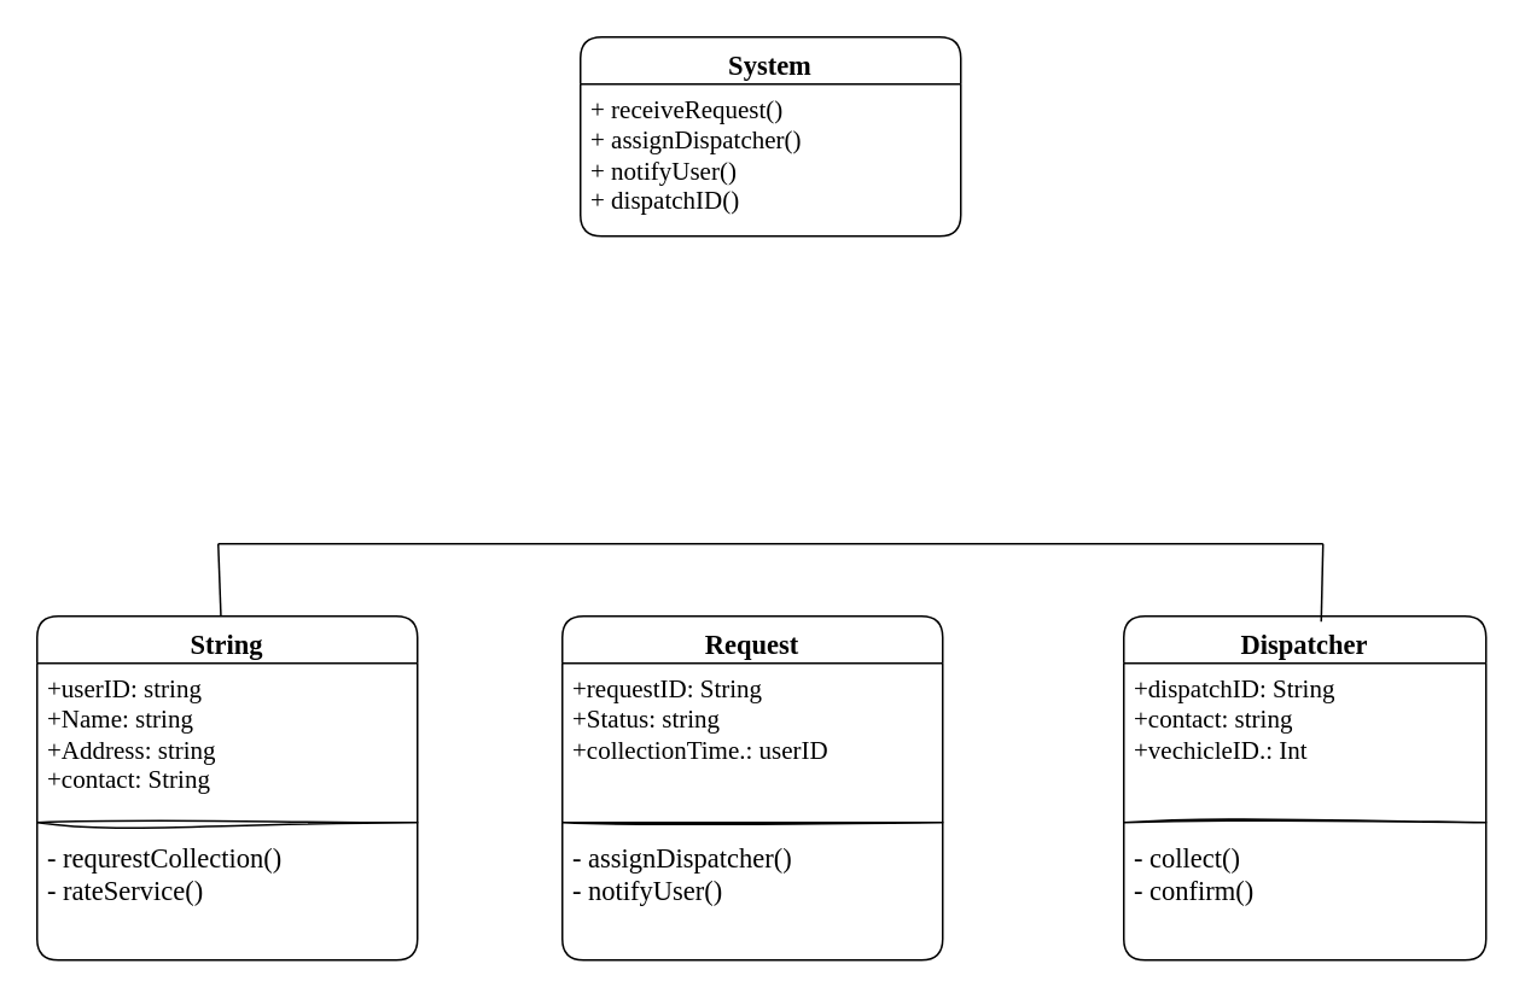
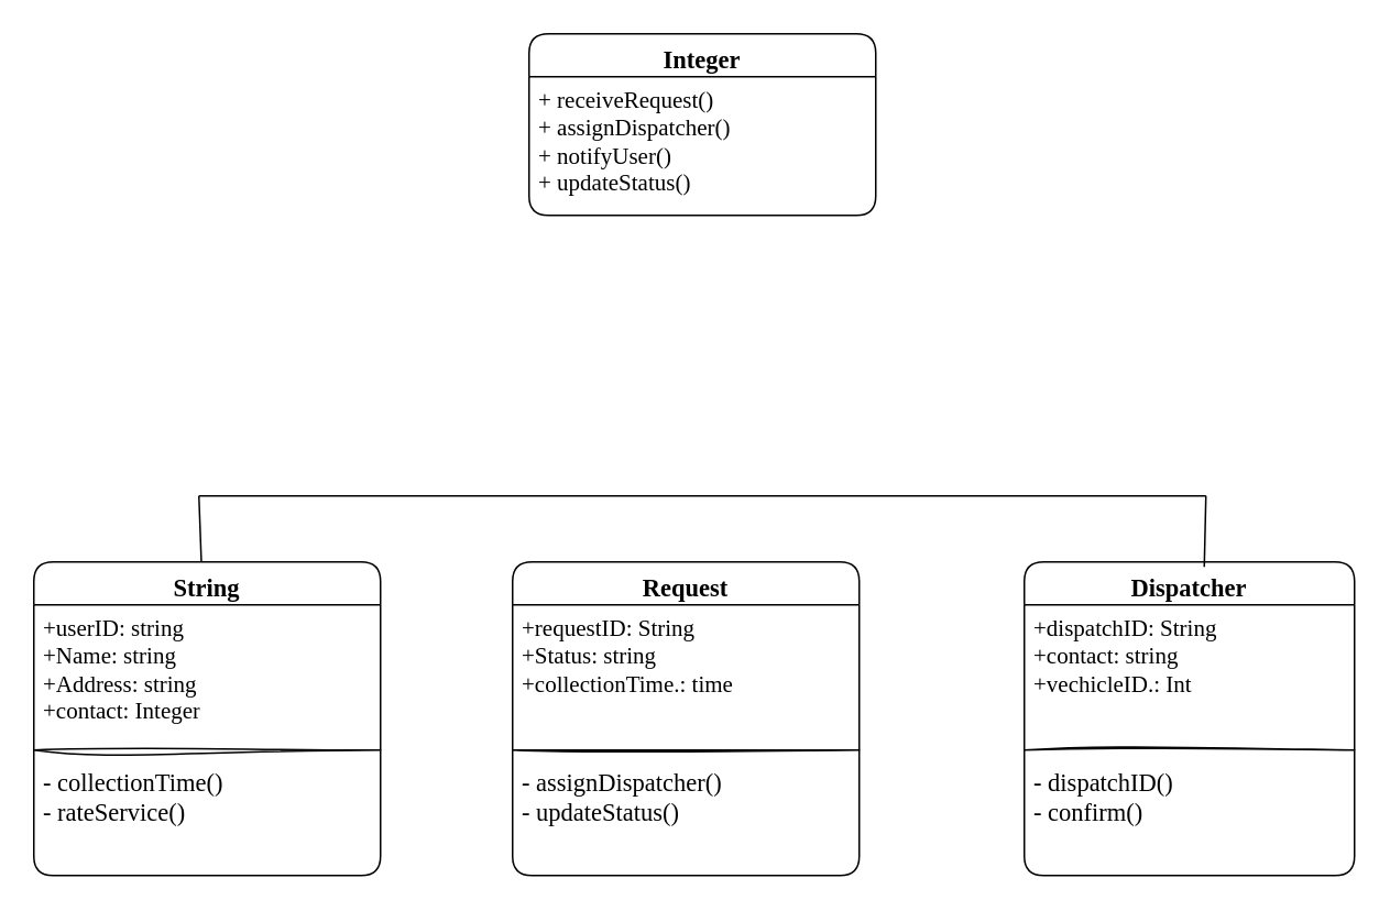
- <mxCell id="2" value="&lt;font style=&quot;font-size: 15px;&quot;&gt;System&lt;/font&gt;" style="swimlane;fontStyle=1;align=center;verticalAlign=top;childLayout=stackLayout;horizontal=1;startSize=26;horizontalStack=0;resizeParent=1;resizeParentMax=0;resizeLast=0;collapsible=1;marginBottom=0;whiteSpace=wrap;html=1;hachureGap=4;fontFamily=Architects Daughter;fontSource=https%3A%2F%2Ffonts.googleapis.com%2Fcss%3Ffamily%3DArchitects%2BDaughter;rounded=1;" vertex="1" parent="1"><mxGeometry x="320" y="20" width="210" height="110" as="geometry" /></mxCell>
+ <mxCell id="2" value="&lt;font style=&quot;font-size: 15px;&quot;&gt;Integer&lt;/font&gt;" style="swimlane;fontStyle=1;align=center;verticalAlign=top;childLayout=stackLayout;horizontal=1;startSize=26;horizontalStack=0;resizeParent=1;resizeParentMax=0;resizeLast=0;collapsible=1;marginBottom=0;whiteSpace=wrap;html=1;hachureGap=4;fontFamily=Architects Daughter;fontSource=https%3A%2F%2Ffonts.googleapis.com%2Fcss%3Ffamily%3DArchitects%2BDaughter;rounded=1;" vertex="1" parent="1"><mxGeometry x="320" y="20" width="210" height="110" as="geometry" /></mxCell>
- <mxCell id="3" value="&lt;font face=&quot;Comic Sans MS&quot;&gt;&lt;span style=&quot;font-size: 14px;&quot;&gt;+ receiveRequest()&lt;/span&gt;&lt;/font&gt;&lt;div&gt;&lt;font face=&quot;Comic Sans MS&quot;&gt;&lt;span style=&quot;font-size: 14px;&quot;&gt;+ assignDispatcher()&lt;/span&gt;&lt;/font&gt;&lt;/div&gt;&lt;div&gt;&lt;font face=&quot;Comic Sans MS&quot;&gt;&lt;span style=&quot;font-size: 14px;&quot;&gt;+ notifyUser()&lt;/span&gt;&lt;/font&gt;&lt;/div&gt;&lt;div&gt;&lt;font face=&quot;Comic Sans MS&quot;&gt;&lt;span style=&quot;font-size: 14px;&quot;&gt;+ dispatchID()&lt;/span&gt;&lt;/font&gt;&lt;/div&gt;" style="text;strokeColor=none;fillColor=none;align=left;verticalAlign=top;spacingLeft=4;spacingRight=4;overflow=hidden;rotatable=0;points=[[0,0.5],[1,0.5]];portConstraint=eastwest;whiteSpace=wrap;html=1;fontFamily=Architects Daughter;fontSource=https%3A%2F%2Ffonts.googleapis.com%2Fcss%3Ffamily%3DArchitects%2BDaughter;" vertex="1" parent="2"><mxGeometry y="26" width="210" height="84" as="geometry" /></mxCell>
+ <mxCell id="3" value="&lt;font face=&quot;Comic Sans MS&quot;&gt;&lt;span style=&quot;font-size: 14px;&quot;&gt;+ receiveRequest()&lt;/span&gt;&lt;/font&gt;&lt;div&gt;&lt;font face=&quot;Comic Sans MS&quot;&gt;&lt;span style=&quot;font-size: 14px;&quot;&gt;+ assignDispatcher()&lt;/span&gt;&lt;/font&gt;&lt;/div&gt;&lt;div&gt;&lt;font face=&quot;Comic Sans MS&quot;&gt;&lt;span style=&quot;font-size: 14px;&quot;&gt;+ notifyUser()&lt;/span&gt;&lt;/font&gt;&lt;/div&gt;&lt;div&gt;&lt;font face=&quot;Comic Sans MS&quot;&gt;&lt;span style=&quot;font-size: 14px;&quot;&gt;+ updateStatus()&lt;/span&gt;&lt;/font&gt;&lt;/div&gt;" style="text;strokeColor=none;fillColor=none;align=left;verticalAlign=top;spacingLeft=4;spacingRight=4;overflow=hidden;rotatable=0;points=[[0,0.5],[1,0.5]];portConstraint=eastwest;whiteSpace=wrap;html=1;fontFamily=Architects Daughter;fontSource=https%3A%2F%2Ffonts.googleapis.com%2Fcss%3Ffamily%3DArchitects%2BDaughter;" vertex="1" parent="2"><mxGeometry y="26" width="210" height="84" as="geometry" /></mxCell>
- <mxCell id="9" value="&lt;font style=&quot;font-size: 14px;&quot; face=&quot;Comic Sans MS&quot;&gt;+requestID: String&lt;/font&gt;&lt;div style=&quot;font-size: 14px;&quot;&gt;&lt;font style=&quot;font-size: 14px;&quot; face=&quot;Comic Sans MS&quot;&gt;+Status: string&lt;/font&gt;&lt;/div&gt;&lt;div style=&quot;font-size: 14px;&quot;&gt;&lt;font style=&quot;font-size: 14px;&quot; face=&quot;Comic Sans MS&quot;&gt;+collectionTime.: userID&lt;/font&gt;&lt;/div&gt;" style="text;strokeColor=none;fillColor=none;align=left;verticalAlign=top;spacingLeft=4;spacingRight=4;overflow=hidden;rotatable=0;points=[[0,0.5],[1,0.5]];portConstraint=eastwest;whiteSpace=wrap;html=1;fontFamily=Architects Daughter;fontSource=https%3A%2F%2Ffonts.googleapis.com%2Fcss%3Ffamily%3DArchitects%2BDaughter;" vertex="1" parent="8"><mxGeometry y="26" width="210" height="84" as="geometry" /></mxCell>
+ <mxCell id="9" value="&lt;font style=&quot;font-size: 14px;&quot; face=&quot;Comic Sans MS&quot;&gt;+requestID: String&lt;/font&gt;&lt;div style=&quot;font-size: 14px;&quot;&gt;&lt;font style=&quot;font-size: 14px;&quot; face=&quot;Comic Sans MS&quot;&gt;+Status: string&lt;/font&gt;&lt;/div&gt;&lt;div style=&quot;font-size: 14px;&quot;&gt;&lt;font style=&quot;font-size: 14px;&quot; face=&quot;Comic Sans MS&quot;&gt;+collectionTime.: time&lt;/font&gt;&lt;/div&gt;" style="text;strokeColor=none;fillColor=none;align=left;verticalAlign=top;spacingLeft=4;spacingRight=4;overflow=hidden;rotatable=0;points=[[0,0.5],[1,0.5]];portConstraint=eastwest;whiteSpace=wrap;html=1;fontFamily=Architects Daughter;fontSource=https%3A%2F%2Ffonts.googleapis.com%2Fcss%3Ffamily%3DArchitects%2BDaughter;" vertex="1" parent="8"><mxGeometry y="26" width="210" height="84" as="geometry" /></mxCell>
- <mxCell id="5" value="&lt;font face=&quot;Comic Sans MS&quot;&gt;&lt;span style=&quot;font-size: 14px;&quot;&gt;+userID: string&lt;/span&gt;&lt;/font&gt;&lt;div&gt;&lt;font face=&quot;Comic Sans MS&quot;&gt;&lt;span style=&quot;font-size: 14px;&quot;&gt;+Name: string&lt;/span&gt;&lt;/font&gt;&lt;/div&gt;&lt;div&gt;&lt;font face=&quot;Comic Sans MS&quot;&gt;&lt;span style=&quot;font-size: 14px;&quot;&gt;+Address: string&lt;/span&gt;&lt;/font&gt;&lt;/div&gt;&lt;div&gt;&lt;font face=&quot;Comic Sans MS&quot;&gt;&lt;span style=&quot;font-size: 14px;&quot;&gt;+contact: String&lt;/span&gt;&lt;/font&gt;&lt;/div&gt;" style="text;strokeColor=none;fillColor=none;align=left;verticalAlign=top;spacingLeft=4;spacingRight=4;overflow=hidden;rotatable=0;points=[[0,0.5],[1,0.5]];portConstraint=eastwest;whiteSpace=wrap;html=1;fontFamily=Architects Daughter;fontSource=https%3A%2F%2Ffonts.googleapis.com%2Fcss%3Ffamily%3DArchitects%2BDaughter;" vertex="1" parent="4"><mxGeometry y="26" width="210" height="84" as="geometry" /></mxCell>
+ <mxCell id="5" value="&lt;font face=&quot;Comic Sans MS&quot;&gt;&lt;span style=&quot;font-size: 14px;&quot;&gt;+userID: string&lt;/span&gt;&lt;/font&gt;&lt;div&gt;&lt;font face=&quot;Comic Sans MS&quot;&gt;&lt;span style=&quot;font-size: 14px;&quot;&gt;+Name: string&lt;/span&gt;&lt;/font&gt;&lt;/div&gt;&lt;div&gt;&lt;font face=&quot;Comic Sans MS&quot;&gt;&lt;span style=&quot;font-size: 14px;&quot;&gt;+Address: string&lt;/span&gt;&lt;/font&gt;&lt;/div&gt;&lt;div&gt;&lt;font face=&quot;Comic Sans MS&quot;&gt;&lt;span style=&quot;font-size: 14px;&quot;&gt;+contact: Integer&lt;/span&gt;&lt;/font&gt;&lt;/div&gt;" style="text;strokeColor=none;fillColor=none;align=left;verticalAlign=top;spacingLeft=4;spacingRight=4;overflow=hidden;rotatable=0;points=[[0,0.5],[1,0.5]];portConstraint=eastwest;whiteSpace=wrap;html=1;fontFamily=Architects Daughter;fontSource=https%3A%2F%2Ffonts.googleapis.com%2Fcss%3Ffamily%3DArchitects%2BDaughter;" vertex="1" parent="4"><mxGeometry y="26" width="210" height="84" as="geometry" /></mxCell>
- <mxCell id="7" value="&lt;font face=&quot;Comic Sans MS&quot;&gt;&lt;span style=&quot;font-size: 15px;&quot;&gt;- requrestCollection()&lt;/span&gt;&lt;/font&gt;&lt;div&gt;&lt;font face=&quot;Comic Sans MS&quot;&gt;&lt;span style=&quot;font-size: 15px;&quot;&gt;- rateService()&lt;/span&gt;&lt;/font&gt;&lt;/div&gt;" style="text;strokeColor=none;fillColor=none;align=left;verticalAlign=top;spacingLeft=4;spacingRight=4;overflow=hidden;rotatable=0;points=[[0,0.5],[1,0.5]];portConstraint=eastwest;whiteSpace=wrap;html=1;fontFamily=Architects Daughter;fontSource=https%3A%2F%2Ffonts.googleapis.com%2Fcss%3Ffamily%3DArchitects%2BDaughter;" vertex="1" parent="4"><mxGeometry y="118" width="210" height="72" as="geometry" /></mxCell>
+ <mxCell id="7" value="&lt;font face=&quot;Comic Sans MS&quot;&gt;&lt;span style=&quot;font-size: 15px;&quot;&gt;- collectionTime()&lt;/span&gt;&lt;/font&gt;&lt;div&gt;&lt;font face=&quot;Comic Sans MS&quot;&gt;&lt;span style=&quot;font-size: 15px;&quot;&gt;- rateService()&lt;/span&gt;&lt;/font&gt;&lt;/div&gt;" style="text;strokeColor=none;fillColor=none;align=left;verticalAlign=top;spacingLeft=4;spacingRight=4;overflow=hidden;rotatable=0;points=[[0,0.5],[1,0.5]];portConstraint=eastwest;whiteSpace=wrap;html=1;fontFamily=Architects Daughter;fontSource=https%3A%2F%2Ffonts.googleapis.com%2Fcss%3Ffamily%3DArchitects%2BDaughter;" vertex="1" parent="4"><mxGeometry y="118" width="210" height="72" as="geometry" /></mxCell>
- <mxCell id="11" value="&lt;font face=&quot;Comic Sans MS&quot;&gt;&lt;span style=&quot;font-size: 15px;&quot;&gt;- assignDispatcher()&lt;/span&gt;&lt;/font&gt;&lt;div&gt;&lt;font face=&quot;Comic Sans MS&quot;&gt;&lt;span style=&quot;font-size: 15px;&quot;&gt;- notifyUser()&lt;/span&gt;&lt;/font&gt;&lt;/div&gt;" style="text;strokeColor=none;fillColor=none;align=left;verticalAlign=top;spacingLeft=4;spacingRight=4;overflow=hidden;rotatable=0;points=[[0,0.5],[1,0.5]];portConstraint=eastwest;whiteSpace=wrap;html=1;fontFamily=Architects Daughter;fontSource=https%3A%2F%2Ffonts.googleapis.com%2Fcss%3Ffamily%3DArchitects%2BDaughter;" vertex="1" parent="8"><mxGeometry y="118" width="210" height="72" as="geometry" /></mxCell>
+ <mxCell id="11" value="&lt;font face=&quot;Comic Sans MS&quot;&gt;&lt;span style=&quot;font-size: 15px;&quot;&gt;- assignDispatcher()&lt;/span&gt;&lt;/font&gt;&lt;div&gt;&lt;font face=&quot;Comic Sans MS&quot;&gt;&lt;span style=&quot;font-size: 15px;&quot;&gt;- updateStatus()&lt;/span&gt;&lt;/font&gt;&lt;/div&gt;" style="text;strokeColor=none;fillColor=none;align=left;verticalAlign=top;spacingLeft=4;spacingRight=4;overflow=hidden;rotatable=0;points=[[0,0.5],[1,0.5]];portConstraint=eastwest;whiteSpace=wrap;html=1;fontFamily=Architects Daughter;fontSource=https%3A%2F%2Ffonts.googleapis.com%2Fcss%3Ffamily%3DArchitects%2BDaughter;" vertex="1" parent="8"><mxGeometry y="118" width="210" height="72" as="geometry" /></mxCell>
- <mxCell id="15" value="&lt;font face=&quot;Comic Sans MS&quot;&gt;&lt;span style=&quot;font-size: 15px;&quot;&gt;- collect()&lt;/span&gt;&lt;/font&gt;&lt;div&gt;&lt;font face=&quot;Comic Sans MS&quot;&gt;&lt;span style=&quot;font-size: 15px;&quot;&gt;- confirm()&lt;/span&gt;&lt;/font&gt;&lt;/div&gt;" style="text;strokeColor=none;fillColor=none;align=left;verticalAlign=top;spacingLeft=4;spacingRight=4;overflow=hidden;rotatable=0;points=[[0,0.5],[1,0.5]];portConstraint=eastwest;whiteSpace=wrap;html=1;fontFamily=Architects Daughter;fontSource=https%3A%2F%2Ffonts.googleapis.com%2Fcss%3Ffamily%3DArchitects%2BDaughter;" vertex="1" parent="12"><mxGeometry y="118" width="200" height="72" as="geometry" /></mxCell>
+ <mxCell id="15" value="&lt;font face=&quot;Comic Sans MS&quot;&gt;&lt;span style=&quot;font-size: 15px;&quot;&gt;- dispatchID()&lt;/span&gt;&lt;/font&gt;&lt;div&gt;&lt;font face=&quot;Comic Sans MS&quot;&gt;&lt;span style=&quot;font-size: 15px;&quot;&gt;- confirm()&lt;/span&gt;&lt;/font&gt;&lt;/div&gt;" style="text;strokeColor=none;fillColor=none;align=left;verticalAlign=top;spacingLeft=4;spacingRight=4;overflow=hidden;rotatable=0;points=[[0,0.5],[1,0.5]];portConstraint=eastwest;whiteSpace=wrap;html=1;fontFamily=Architects Daughter;fontSource=https%3A%2F%2Ffonts.googleapis.com%2Fcss%3Ffamily%3DArchitects%2BDaughter;" vertex="1" parent="12"><mxGeometry y="118" width="200" height="72" as="geometry" /></mxCell>
